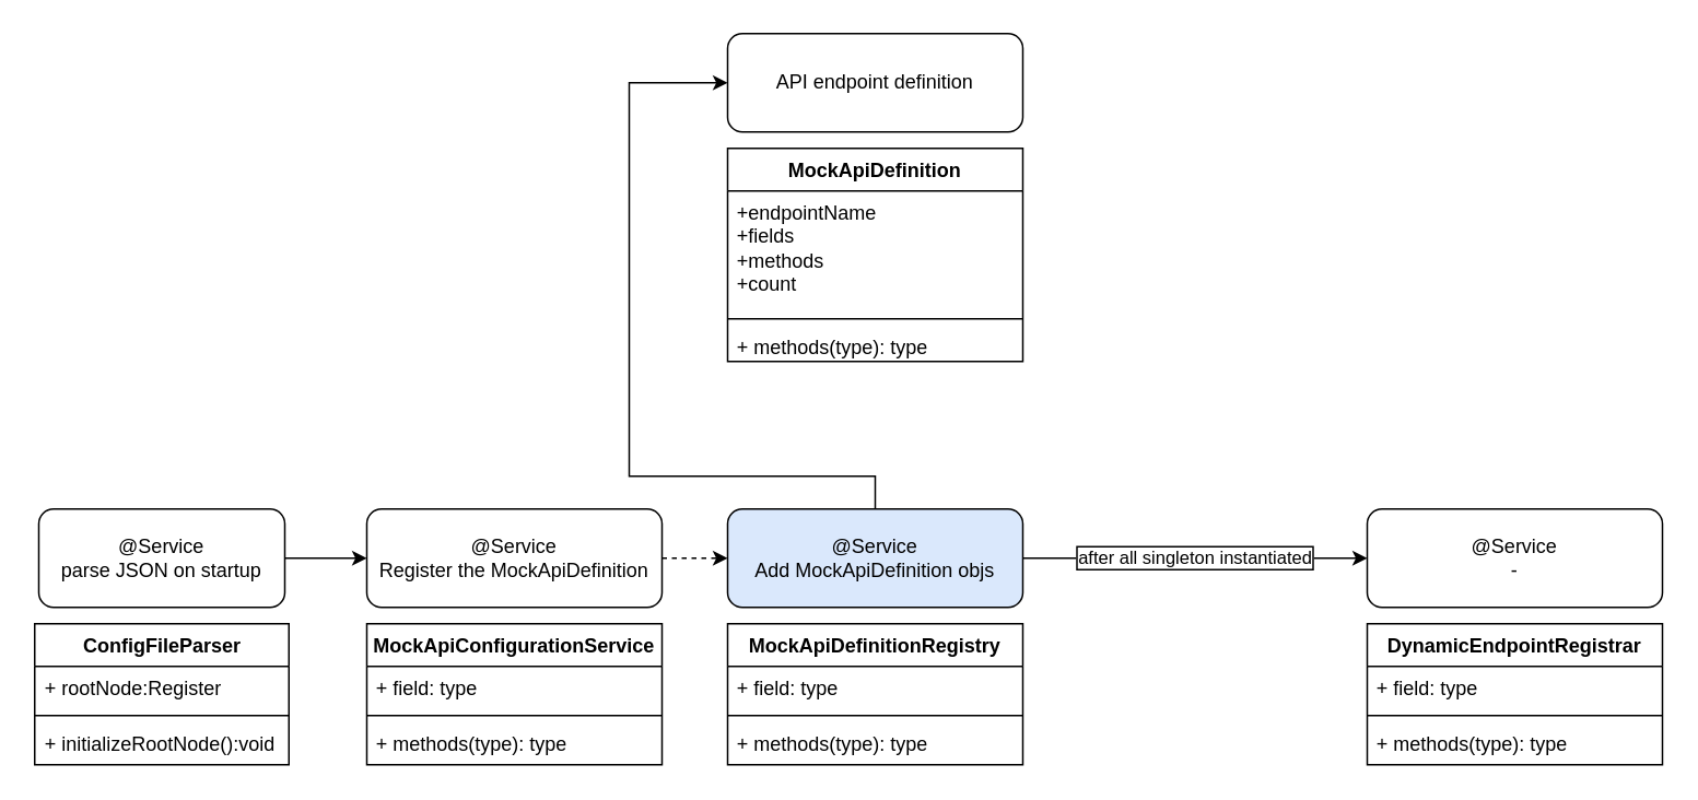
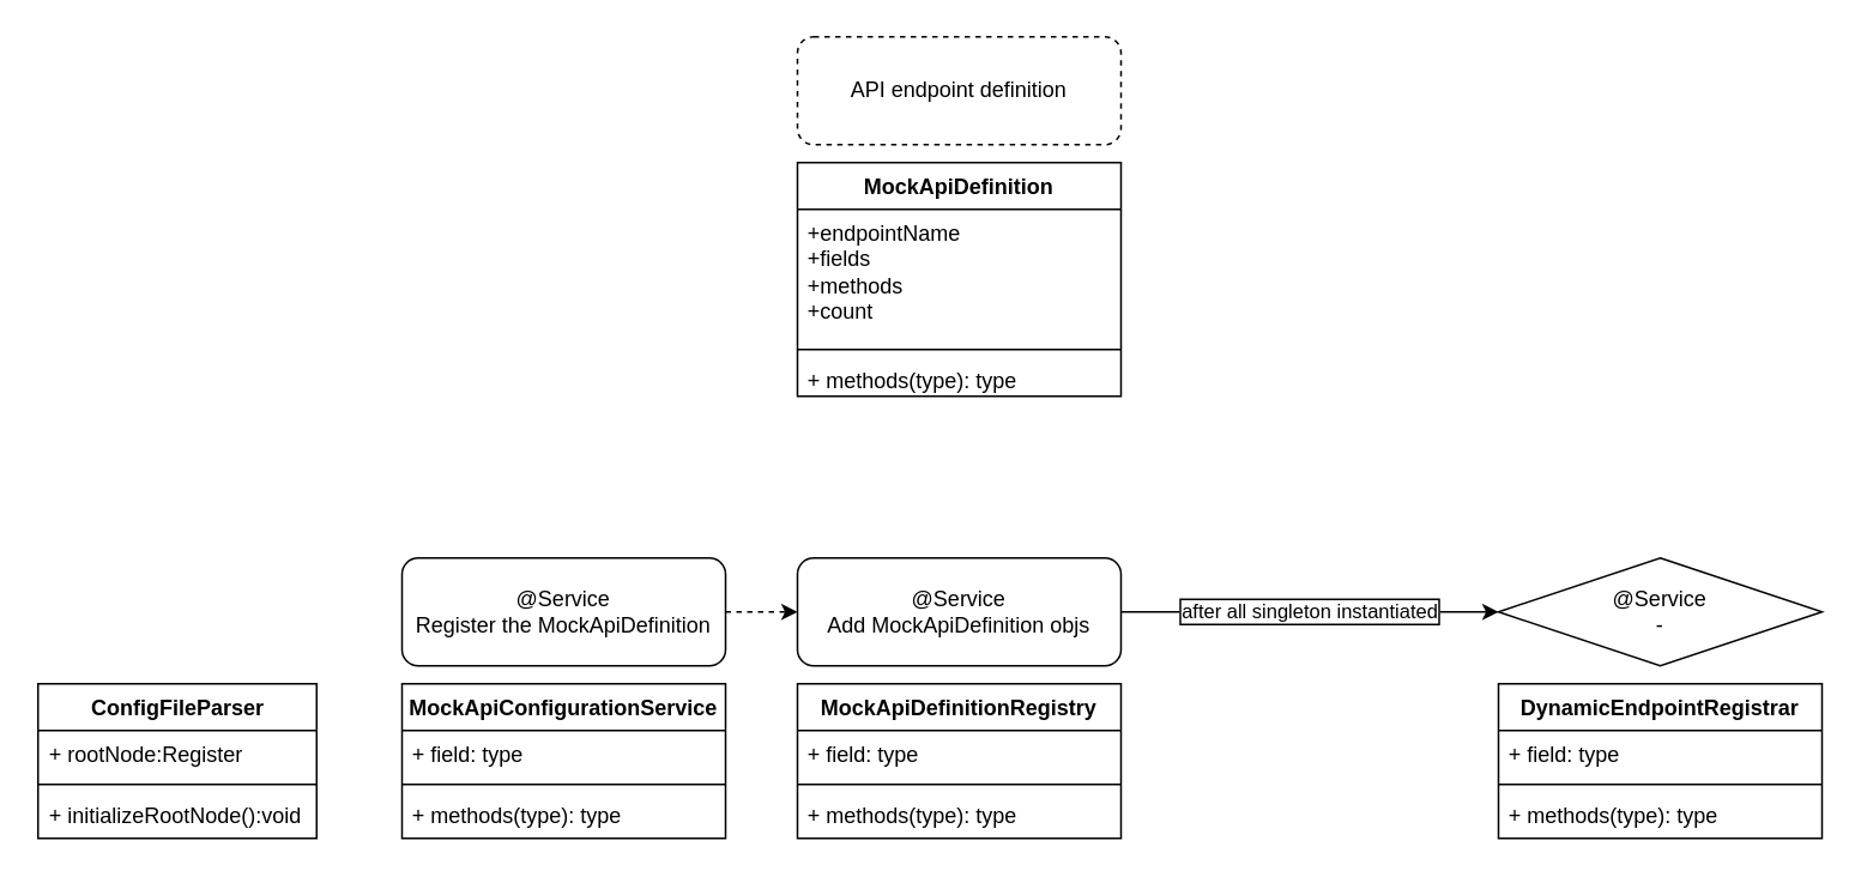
- <mxCell id="29" value="API endpoint definition" style="rounded=1;whiteSpace=wrap;html=1;" vertex="1" parent="28"><mxGeometry width="180" height="60" as="geometry" /></mxCell>
+ <mxCell id="29" value="API endpoint definition" style="rounded=1;whiteSpace=wrap;html=1;dashed=1;" vertex="1" parent="28"><mxGeometry width="180" height="60" as="geometry" /></mxCell>
- <mxCell id="34" style="edgeStyle=orthogonalEdgeStyle;rounded=0;orthogonalLoop=1;jettySize=auto;html=1;entryX=0;entryY=0.5;entryDx=0;entryDy=0;exitX=0.5;exitY=0;exitDx=0;exitDy=0;" edge="1" parent="1" source="22" target="29"><mxGeometry relative="1" as="geometry"><mxPoint x="533" y="300" as="sourcePoint" /><Array as="points"><mxPoint x="533" y="290" /><mxPoint x="383" y="290" /><mxPoint x="383" y="50" /></Array></mxGeometry></mxCell>
- <mxCell id="5" value="&lt;div&gt;@Service&lt;/div&gt;parse JSON on startup" style="rounded=1;whiteSpace=wrap;html=1;" vertex="1" parent="4"><mxGeometry x="2.5" width="150" height="60" as="geometry" /></mxCell>
- <mxCell id="2" value="" style="edgeStyle=orthogonalEdgeStyle;rounded=0;orthogonalLoop=1;jettySize=auto;html=1;" edge="1" parent="1" source="5" target="13"><mxGeometry relative="1" as="geometry" /></mxCell>
- <mxCell id="22" value="&lt;div&gt;@Service&lt;/div&gt;Add MockApiDefinition objs" style="rounded=1;whiteSpace=wrap;html=1;fillColor=#dae8fc;" vertex="1" parent="20"><mxGeometry width="180" height="60" as="geometry" /></mxCell>
+ <mxCell id="22" value="&lt;div&gt;@Service&lt;/div&gt;Add MockApiDefinition objs" style="rounded=1;whiteSpace=wrap;html=1;" vertex="1" parent="20"><mxGeometry width="180" height="60" as="geometry" /></mxCell>
- <mxCell id="38" value="&lt;div&gt;@Service&lt;/div&gt;-" style="rounded=1;whiteSpace=wrap;html=1;" vertex="1" parent="37"><mxGeometry width="180" height="60" as="geometry" /></mxCell>
+ <mxCell id="38" value="&lt;div&gt;@Service&lt;/div&gt;-" style="rhombus;whiteSpace=wrap;html=1;" vertex="1" parent="37"><mxGeometry width="180" height="60" as="geometry" /></mxCell>
